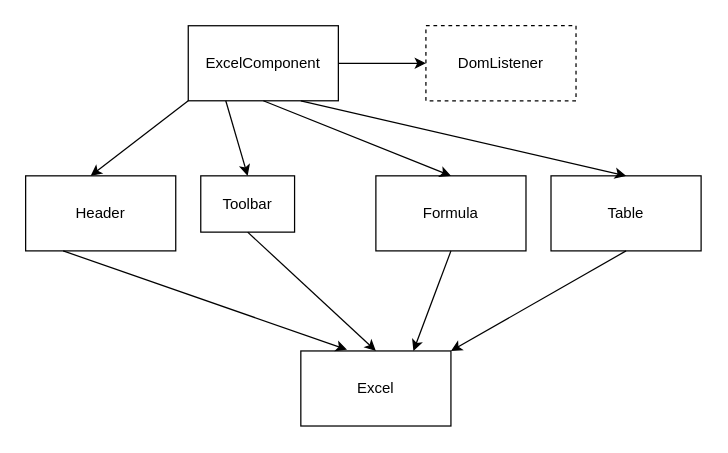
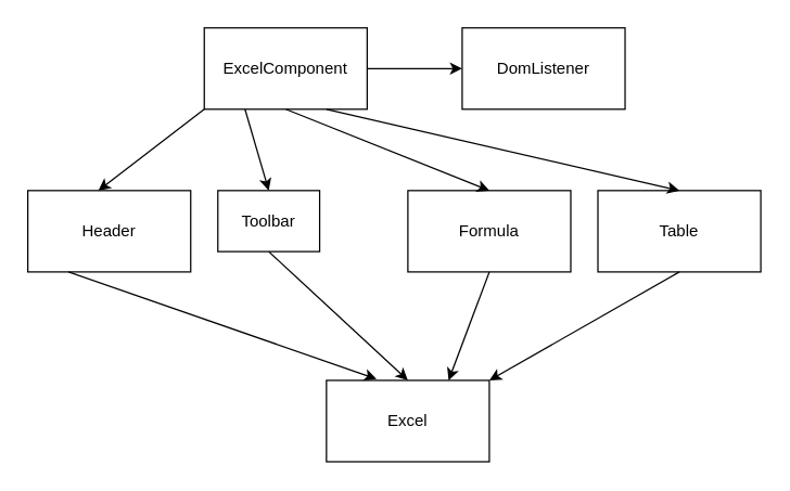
- <mxCell id="2" value="DomListener" style="rounded=0;whiteSpace=wrap;html=1;dashed=1;" vertex="1" parent="1"><mxGeometry x="340" y="20" width="120" height="60" as="geometry" /></mxCell>
+ <mxCell id="2" value="DomListener" style="rounded=0;whiteSpace=wrap;html=1;" vertex="1" parent="1"><mxGeometry x="340" y="20" width="120" height="60" as="geometry" /></mxCell>
